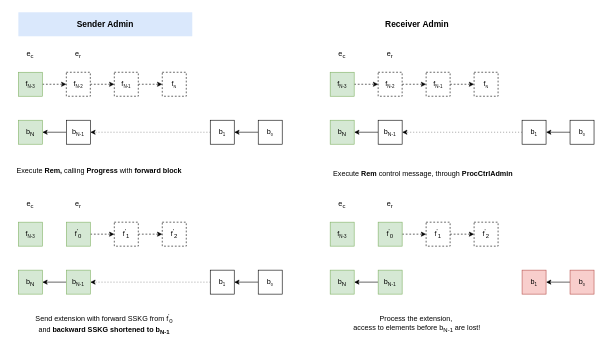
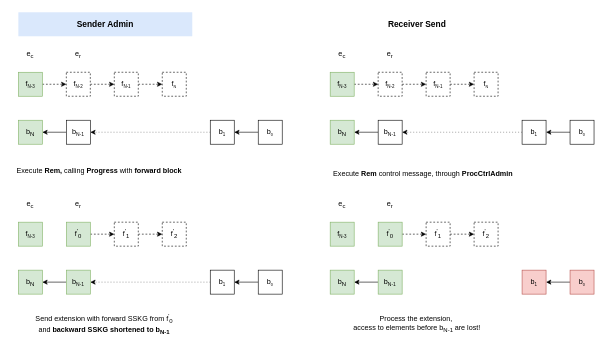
- <mxCell id="53" value="&lt;b&gt;&lt;font style=&quot;font-size: 14px;&quot;&gt;Receiver&lt;/font&gt;&lt;/b&gt;&lt;b&gt;&lt;font style=&quot;font-size: 14px;&quot;&gt;&amp;nbsp;Admin&lt;/font&gt;&lt;/b&gt;" style="rounded=0;whiteSpace=wrap;html=1;strokeColor=none;" vertex="1" parent="1"><mxGeometry x="550" y="20" width="290" height="40" as="geometry" /></mxCell>
+ <mxCell id="53" value="&lt;b&gt;&lt;font style=&quot;font-size: 14px;&quot;&gt;Receiver&lt;/font&gt;&lt;/b&gt;&lt;b&gt;&lt;font style=&quot;font-size: 14px;&quot;&gt;&amp;nbsp;Send&lt;/font&gt;&lt;/b&gt;" style="rounded=0;whiteSpace=wrap;html=1;strokeColor=none;" vertex="1" parent="1"><mxGeometry x="550" y="20" width="290" height="40" as="geometry" /></mxCell>
